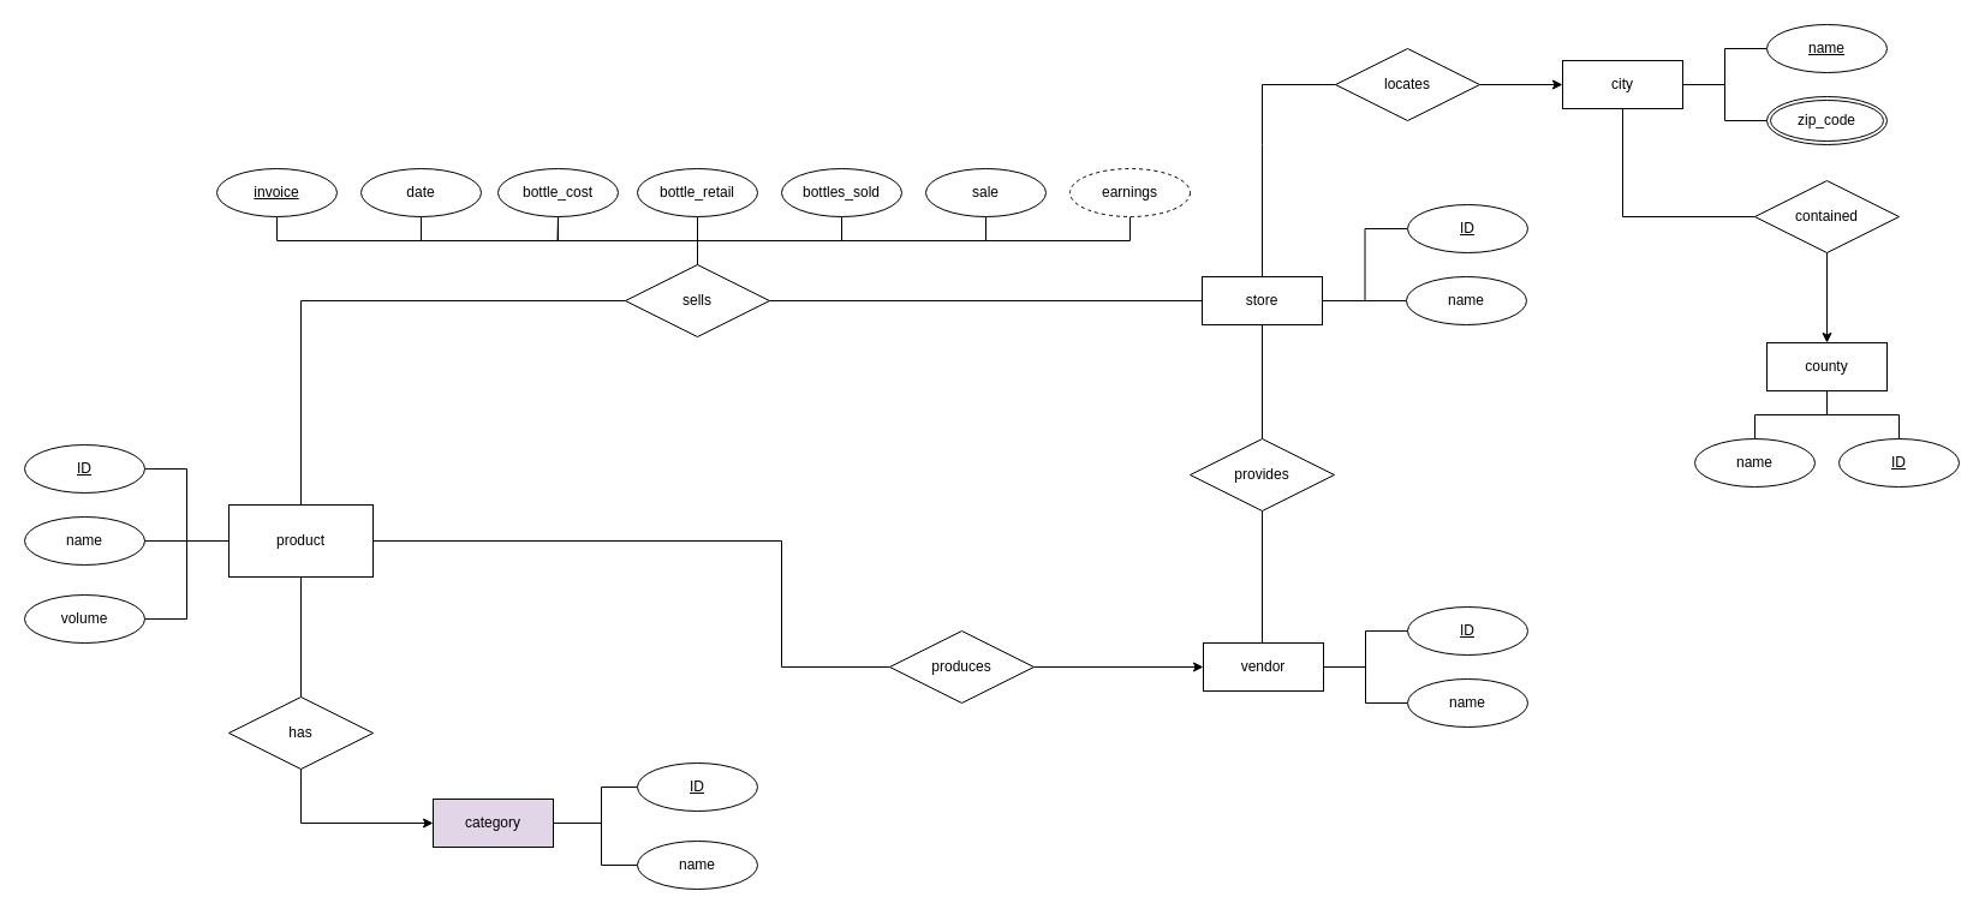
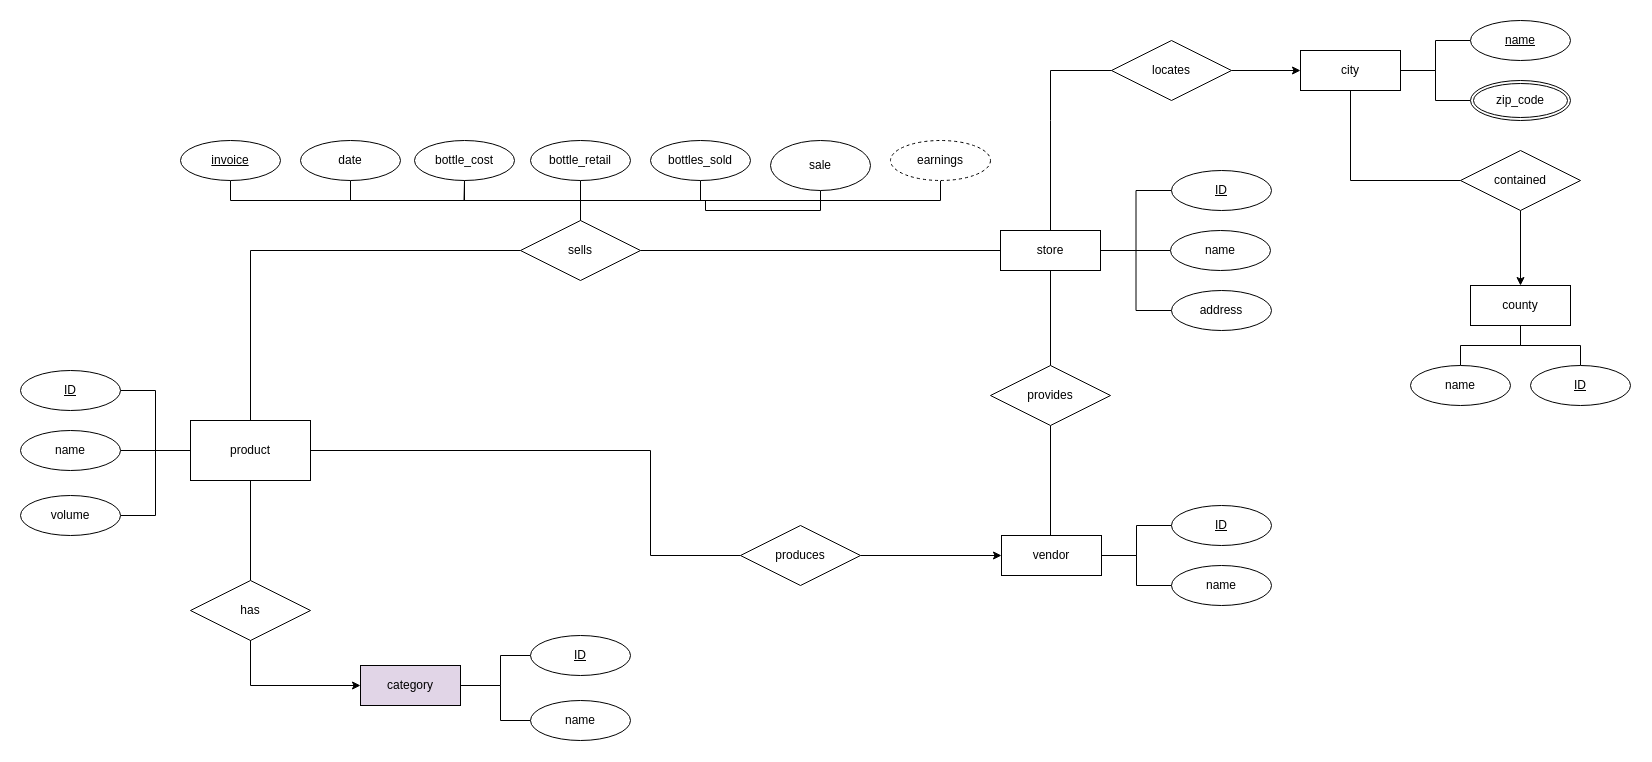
- <mxCell id="70" value="sale" style="ellipse;whiteSpace=wrap;html=1;align=center;" parent="1" vertex="1"><mxGeometry x="770" y="140" width="100" height="40" as="geometry" /></mxCell>
+ <mxCell id="70" value="sale" style="ellipse;whiteSpace=wrap;html=1;align=center;" parent="1" vertex="1"><mxGeometry x="770" y="140" width="100" height="50" as="geometry" /></mxCell>
+ <mxCell id="15" style="edgeStyle=orthogonalEdgeStyle;rounded=0;orthogonalLoop=1;jettySize=auto;html=1;entryX=0;entryY=0.5;entryDx=0;entryDy=0;endArrow=none;endFill=0;" edge="1" parent="1" source="16" target="18"><mxGeometry relative="1" as="geometry" /></mxCell>
+ <mxCell id="18" value="address" style="ellipse;whiteSpace=wrap;html=1;align=center;" parent="1" vertex="1"><mxGeometry x="1171" y="290" width="100" height="40" as="geometry" /></mxCell>
